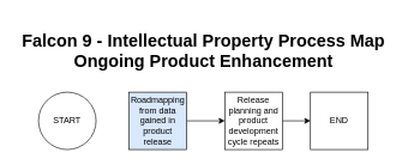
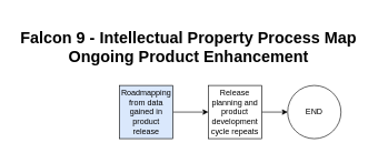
- <mxCell id="3" value="START" style="ellipse;whiteSpace=wrap;html=1;aspect=fixed;" parent="1" vertex="1"><mxGeometry x="53" y="128" width="80" height="80" as="geometry" /></mxCell>
- <mxCell id="8" value="END" style="whiteSpace=wrap;html=1;aspect=fixed;rounded=0;" vertex="1" parent="1"><mxGeometry x="431" y="128" width="80" height="80" as="geometry" /></mxCell>
+ <mxCell id="8" value="END" style="ellipse;whiteSpace=wrap;html=1;aspect=fixed;" vertex="1" parent="1"><mxGeometry x="431" y="128" width="80" height="80" as="geometry" /></mxCell>
